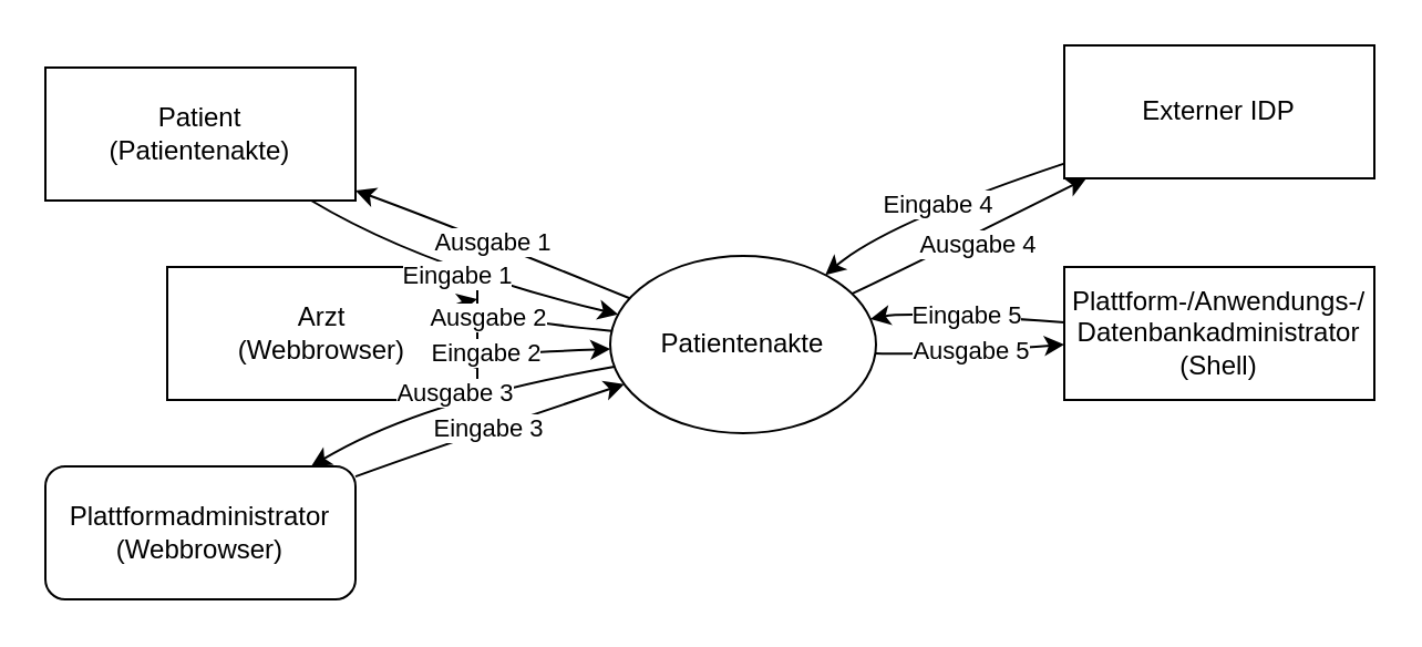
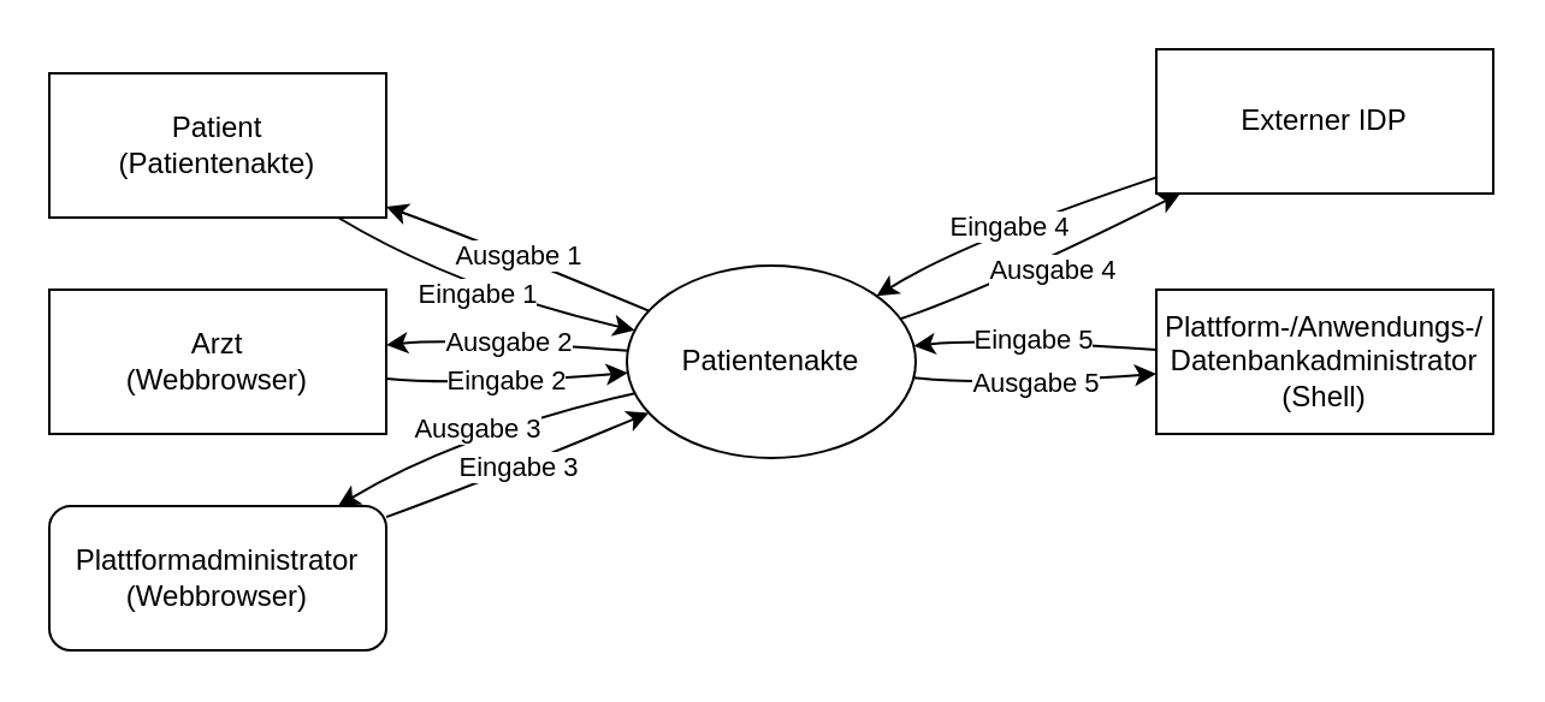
- <mxCell id="4" value="Arzt&lt;br&gt;(Webbrowser)" style="rounded=0;whiteSpace=wrap;html=1;" vertex="1" parent="1"><mxGeometry x="75" y="120" width="140" height="60" as="geometry" /></mxCell>
+ <mxCell id="4" value="Arzt&lt;br&gt;(Webbrowser)" style="rounded=0;whiteSpace=wrap;html=1;" vertex="1" parent="1"><mxGeometry x="20" y="120" width="140" height="60" as="geometry" /></mxCell>
- <mxCell id="2" value="Patientenakte" style="ellipse;whiteSpace=wrap;html=1;" vertex="1" parent="1"><mxGeometry x="275" y="115" width="120" height="80" as="geometry" /></mxCell>
+ <mxCell id="2" value="Patientenakte" style="ellipse;whiteSpace=wrap;html=1;" vertex="1" parent="1"><mxGeometry x="260" y="110" width="120" height="80" as="geometry" /></mxCell>
